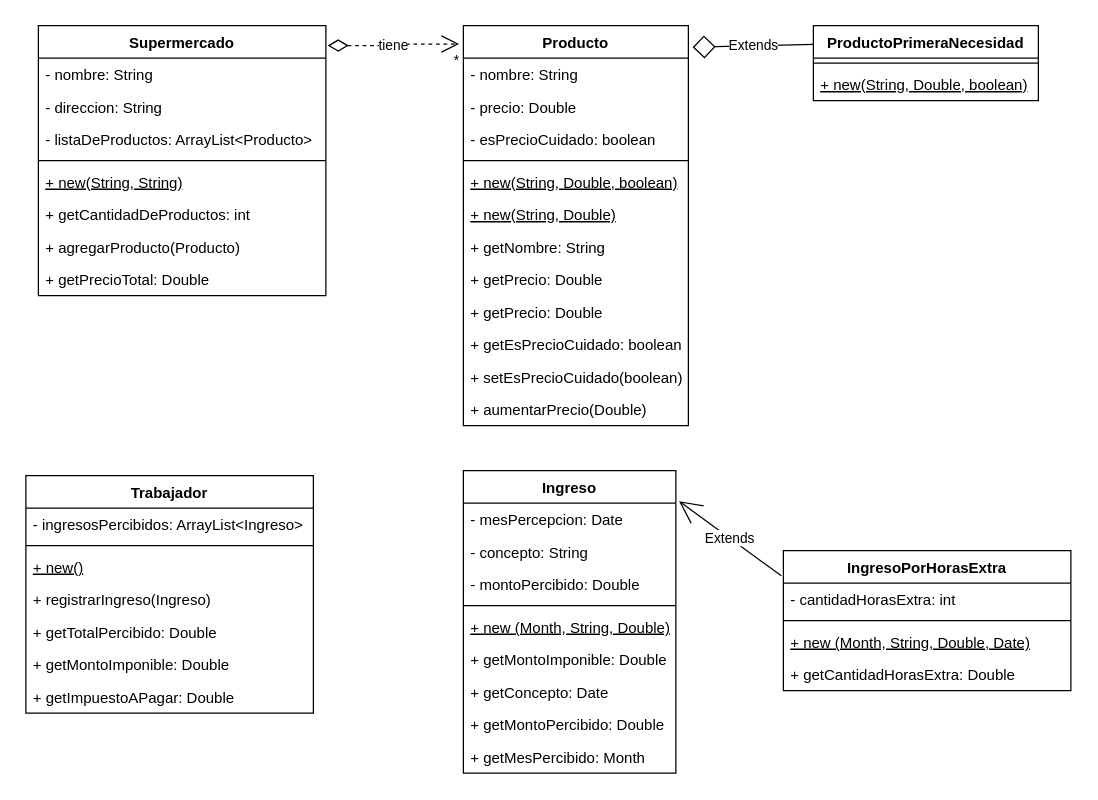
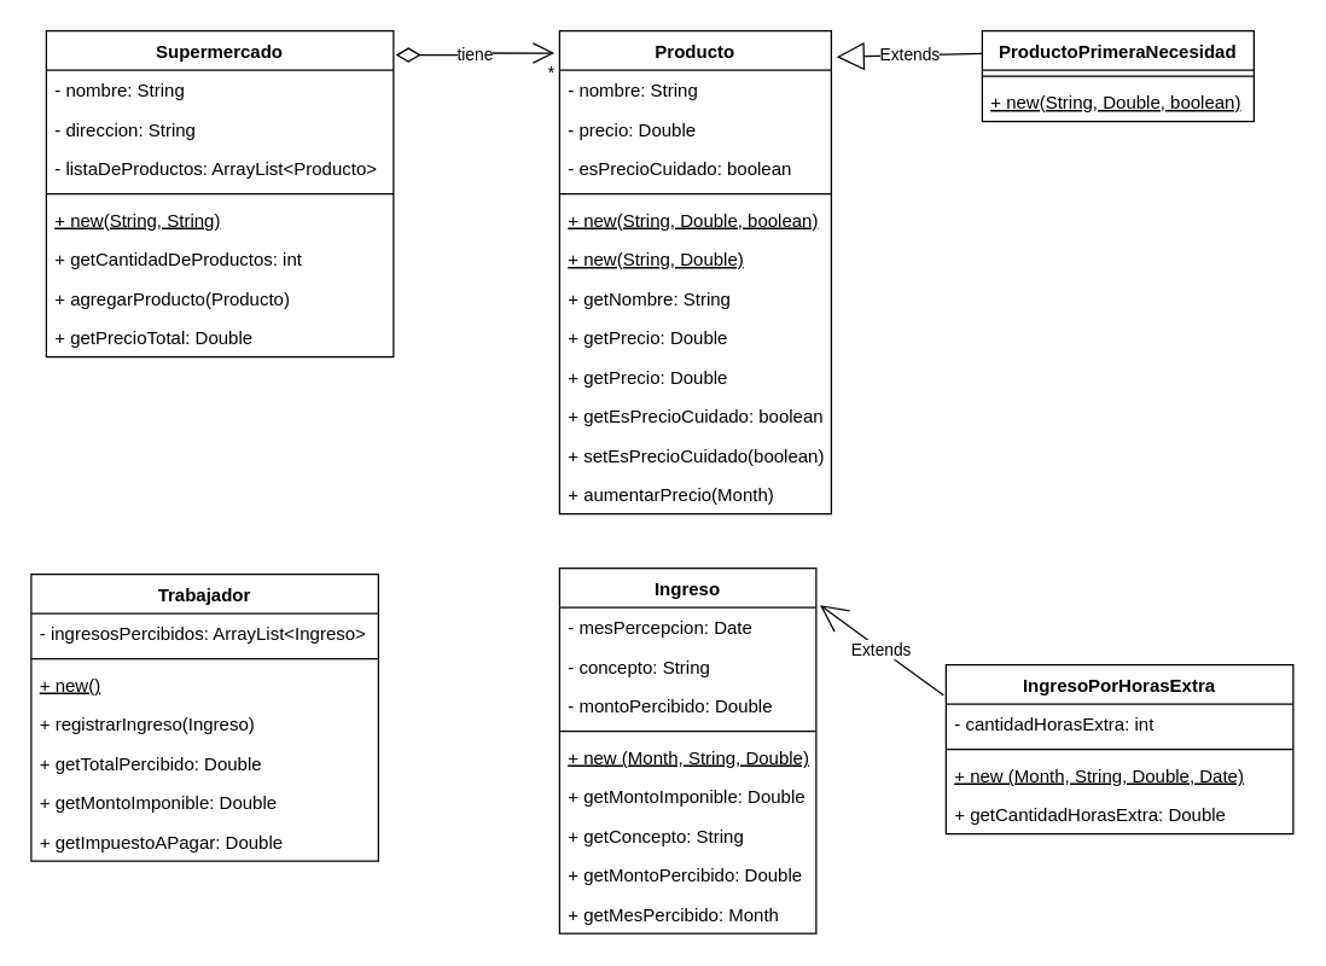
- <mxCell id="36" value="tiene" style="endArrow=open;html=1;endSize=12;startArrow=diamondThin;startSize=14;startFill=0;edgeStyle=orthogonalEdgeStyle;rounded=0;exitX=1.006;exitY=0.074;exitDx=0;exitDy=0;exitPerimeter=0;entryX=-0.019;entryY=0.046;entryDx=0;entryDy=0;entryPerimeter=0;dashed=1;" edge="1" parent="1" source="2" target="11"><mxGeometry relative="1" as="geometry"><mxPoint x="540" y="220" as="sourcePoint" /><mxPoint x="360" y="40" as="targetPoint" /></mxGeometry></mxCell>
+ <mxCell id="36" value="tiene" style="endArrow=open;html=1;endSize=12;startArrow=diamondThin;startSize=14;startFill=0;edgeStyle=orthogonalEdgeStyle;rounded=0;exitX=1.006;exitY=0.074;exitDx=0;exitDy=0;exitPerimeter=0;entryX=-0.019;entryY=0.046;entryDx=0;entryDy=0;entryPerimeter=0;" edge="1" parent="1" source="2" target="11"><mxGeometry relative="1" as="geometry"><mxPoint x="540" y="220" as="sourcePoint" /><mxPoint x="360" y="40" as="targetPoint" /></mxGeometry></mxCell>
- <mxCell id="27" value="Extends" style="endArrow=diamond;endSize=16;endFill=0;html=1;rounded=0;exitX=0;exitY=0.25;exitDx=0;exitDy=0;entryX=1.019;entryY=0.054;entryDx=0;entryDy=0;entryPerimeter=0;" edge="1" parent="1" source="24" target="11"><mxGeometry width="160" relative="1" as="geometry"><mxPoint x="540" y="220" as="sourcePoint" /><mxPoint x="700" y="220" as="targetPoint" /></mxGeometry></mxCell>
+ <mxCell id="27" value="Extends" style="endArrow=block;endSize=16;endFill=0;html=1;rounded=0;exitX=0;exitY=0.25;exitDx=0;exitDy=0;entryX=1.019;entryY=0.054;entryDx=0;entryDy=0;entryPerimeter=0;" edge="1" parent="1" source="24" target="11"><mxGeometry width="160" relative="1" as="geometry"><mxPoint x="540" y="220" as="sourcePoint" /><mxPoint x="700" y="220" as="targetPoint" /></mxGeometry></mxCell>
- <mxCell id="23" value="+ aumentarPrecio(Double)&#10;" style="text;strokeColor=none;fillColor=none;align=left;verticalAlign=top;spacingLeft=4;spacingRight=4;overflow=hidden;rotatable=0;points=[[0,0.5],[1,0.5]];portConstraint=eastwest;fontStyle=0" vertex="1" parent="11"><mxGeometry y="294" width="180" height="26" as="geometry" /></mxCell>
+ <mxCell id="23" value="+ aumentarPrecio(Month)&#10;" style="text;strokeColor=none;fillColor=none;align=left;verticalAlign=top;spacingLeft=4;spacingRight=4;overflow=hidden;rotatable=0;points=[[0,0.5],[1,0.5]];portConstraint=eastwest;fontStyle=0" vertex="1" parent="11"><mxGeometry y="294" width="180" height="26" as="geometry" /></mxCell>
- <mxCell id="45" value="+ getConcepto: Date&#10;" style="text;strokeColor=none;fillColor=none;align=left;verticalAlign=top;spacingLeft=4;spacingRight=4;overflow=hidden;rotatable=0;points=[[0,0.5],[1,0.5]];portConstraint=eastwest;" vertex="1" parent="38"><mxGeometry y="164" width="170" height="26" as="geometry" /></mxCell>
+ <mxCell id="45" value="+ getConcepto: String&#10;" style="text;strokeColor=none;fillColor=none;align=left;verticalAlign=top;spacingLeft=4;spacingRight=4;overflow=hidden;rotatable=0;points=[[0,0.5],[1,0.5]];portConstraint=eastwest;" vertex="1" parent="38"><mxGeometry y="164" width="170" height="26" as="geometry" /></mxCell>
